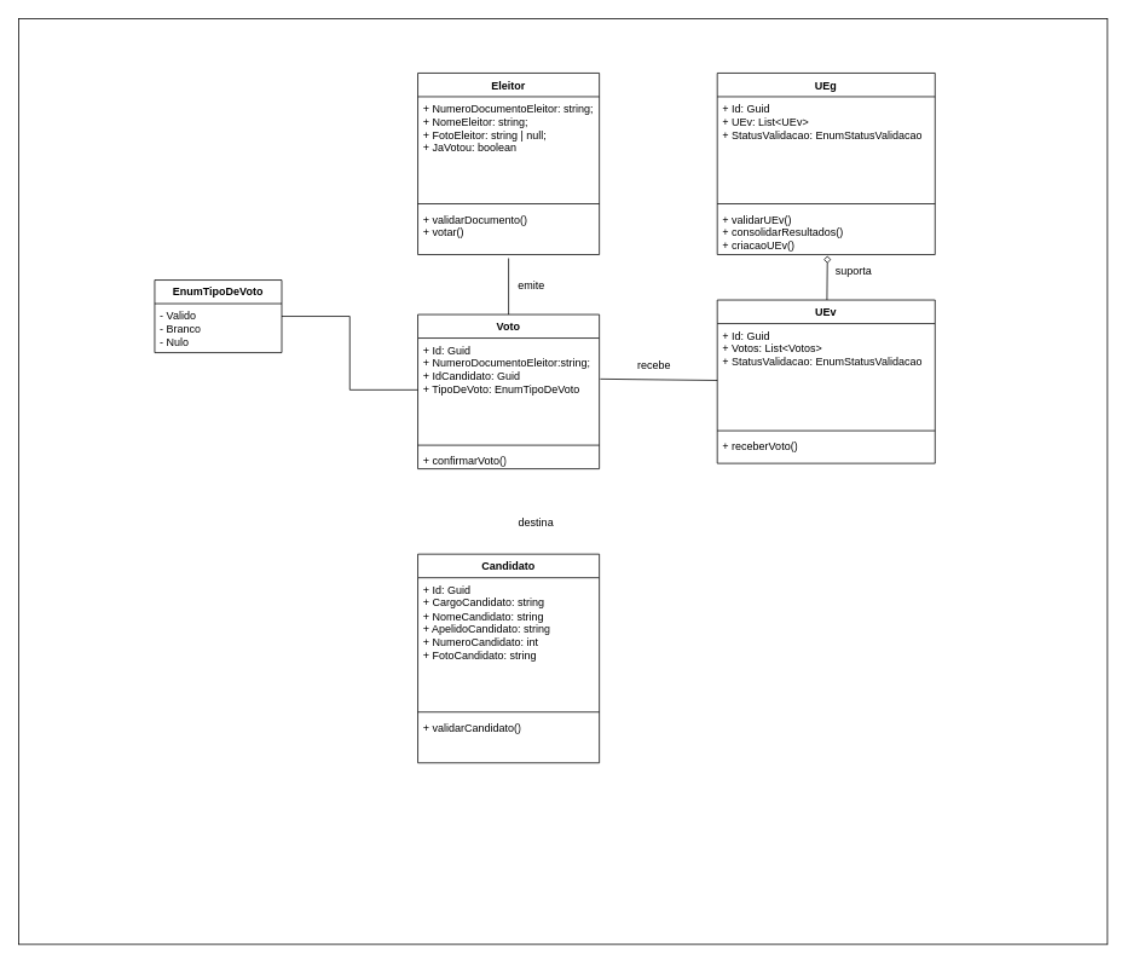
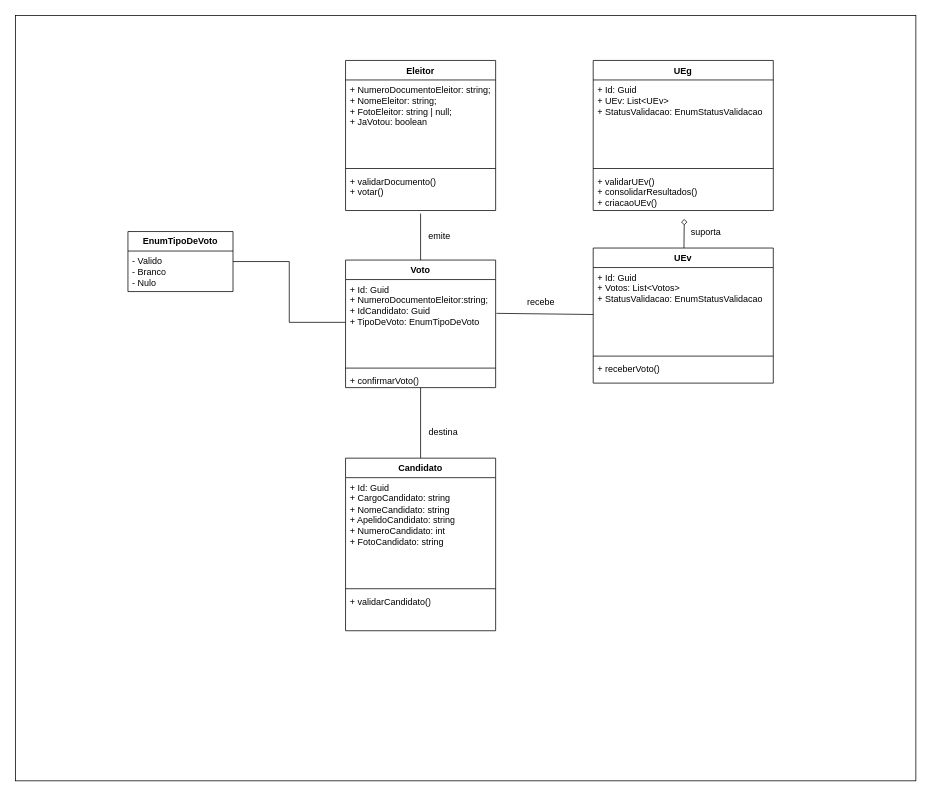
- <mxCell id="17" value="suporta" style="text;html=1;align=center;verticalAlign=middle;resizable=0;points=[];autosize=1;strokeColor=none;fillColor=none;" vertex="1" parent="1"><mxGeometry x="910" y="284" width="60" height="30" as="geometry" /></mxCell>
+ <mxCell id="17" value="suporta" style="text;html=1;align=center;verticalAlign=middle;resizable=0;points=[];autosize=1;strokeColor=none;fillColor=none;" vertex="1" parent="1"><mxGeometry x="910" y="294" width="60" height="30" as="geometry" /></mxCell>
+ <mxCell id="11" value="" style="rounded=0;orthogonalLoop=1;jettySize=auto;html=1;entryX=0.5;entryY=0;entryDx=0;entryDy=0;endArrow=none;endFill=0;" edge="1" parent="1" source="12" target="30"><mxGeometry relative="1" as="geometry" /></mxCell>
